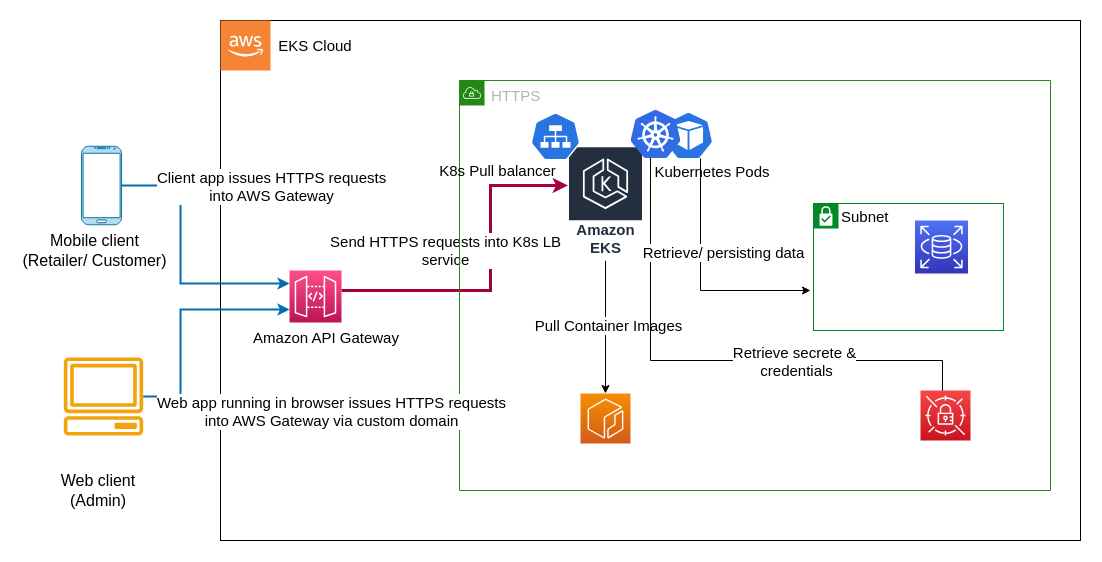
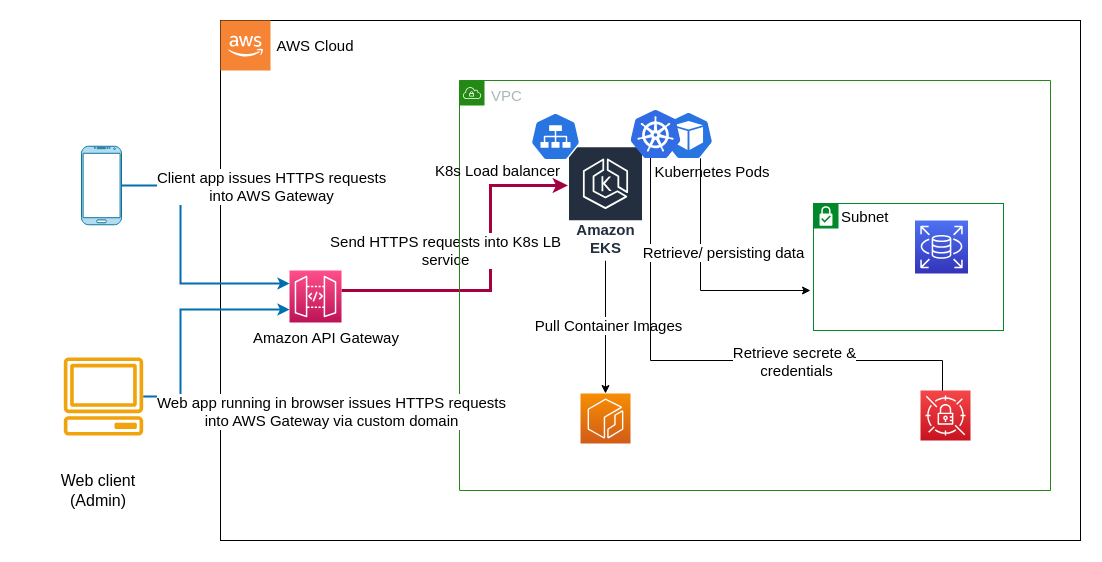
- <mxCell id="3" value="EKS Cloud" style="text;html=1;strokeColor=none;fillColor=none;align=center;verticalAlign=middle;whiteSpace=wrap;rounded=0;fontSize=15;" parent="1" vertex="1"><mxGeometry x="270" y="30" width="90" height="30" as="geometry" /></mxCell>
+ <mxCell id="3" value="AWS Cloud" style="text;html=1;strokeColor=none;fillColor=none;align=center;verticalAlign=middle;whiteSpace=wrap;rounded=0;fontSize=15;" parent="1" vertex="1"><mxGeometry x="270" y="30" width="90" height="30" as="geometry" /></mxCell>
- <mxCell id="9" value="&lt;font style=&quot;font-size: 15px;&quot;&gt;HTTPS&lt;/font&gt;" style="points=[[0,0],[0.25,0],[0.5,0],[0.75,0],[1,0],[1,0.25],[1,0.5],[1,0.75],[1,1],[0.75,1],[0.5,1],[0.25,1],[0,1],[0,0.75],[0,0.5],[0,0.25]];outlineConnect=0;gradientColor=none;html=1;whiteSpace=wrap;fontSize=12;fontStyle=0;container=1;pointerEvents=0;collapsible=0;recursiveResize=0;shape=mxgraph.aws4.group;grIcon=mxgraph.aws4.group_vpc;strokeColor=#248814;fillColor=none;verticalAlign=top;align=left;spacingLeft=30;fontColor=#AAB7B8;dashed=0;" parent="1" vertex="1"><mxGeometry x="459" y="80" width="591" height="410" as="geometry" /></mxCell>
+ <mxCell id="9" value="&lt;font style=&quot;font-size: 15px;&quot;&gt;VPC&lt;/font&gt;" style="points=[[0,0],[0.25,0],[0.5,0],[0.75,0],[1,0],[1,0.25],[1,0.5],[1,0.75],[1,1],[0.75,1],[0.5,1],[0.25,1],[0,1],[0,0.75],[0,0.5],[0,0.25]];outlineConnect=0;gradientColor=none;html=1;whiteSpace=wrap;fontSize=12;fontStyle=0;container=1;pointerEvents=0;collapsible=0;recursiveResize=0;shape=mxgraph.aws4.group;grIcon=mxgraph.aws4.group_vpc;strokeColor=#248814;fillColor=none;verticalAlign=top;align=left;spacingLeft=30;fontColor=#AAB7B8;dashed=0;" parent="1" vertex="1"><mxGeometry x="459" y="80" width="591" height="410" as="geometry" /></mxCell>
- <mxCell id="10" value="K8s Pull balancer" style="text;html=1;strokeColor=none;fillColor=none;align=center;verticalAlign=middle;whiteSpace=wrap;rounded=0;fontSize=15;" parent="9" vertex="1"><mxGeometry x="-40" y="70" width="157" height="40" as="geometry" /></mxCell>
+ <mxCell id="10" value="K8s Load balancer" style="text;html=1;strokeColor=none;fillColor=none;align=center;verticalAlign=middle;whiteSpace=wrap;rounded=0;fontSize=15;" parent="9" vertex="1"><mxGeometry x="-40" y="70" width="157" height="40" as="geometry" /></mxCell>
- <mxCell id="28" value="Mobile client &lt;br style=&quot;font-size: 16px;&quot;&gt;(Retailer/ Customer)" style="text;html=1;strokeColor=none;fillColor=none;align=center;verticalAlign=middle;whiteSpace=wrap;rounded=0;fontSize=16;" parent="1" vertex="1"><mxGeometry y="230" width="149" height="40" as="geometry" x="20" /></mxCell>
